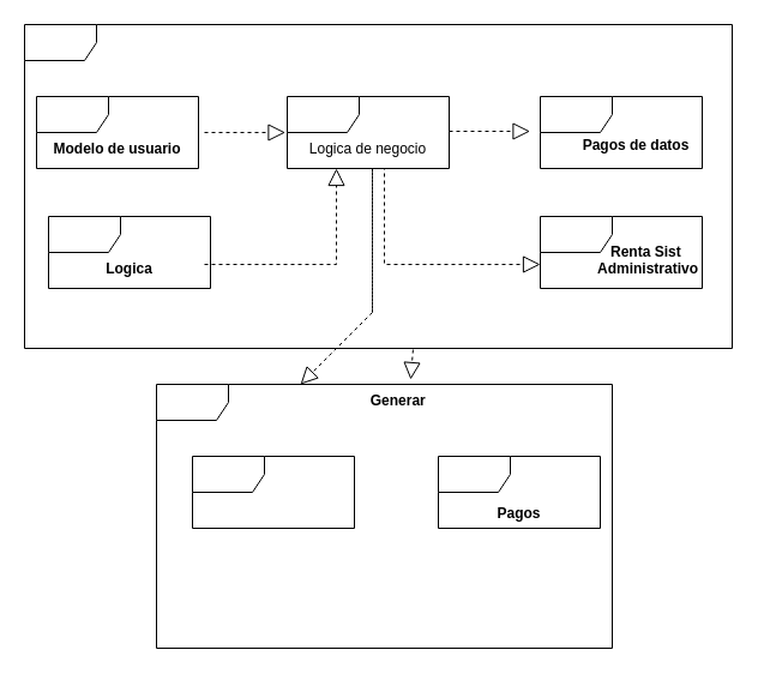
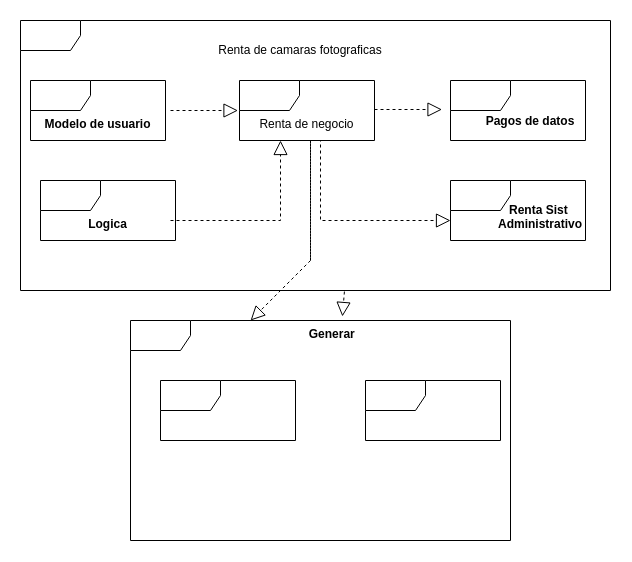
+ <mxCell id="3" value="Renta de camaras fotograficas" style="text;html=1;strokeColor=none;fillColor=none;align=center;verticalAlign=middle;whiteSpace=wrap;rounded=0;" vertex="1" parent="1"><mxGeometry x="215" y="35" width="170" height="30" as="geometry" /></mxCell>
- <mxCell id="8" value="Logica de negocio" style="text;align=center;fontStyle=0;verticalAlign=middle;spacingLeft=3;spacingRight=3;strokeColor=none;rotatable=0;points=[[0,0.5],[1,0.5]];portConstraint=eastwest;" vertex="1" parent="1"><mxGeometry x="266.5" y="110" width="80" height="26" as="geometry" /></mxCell>
+ <mxCell id="8" value="Renta de negocio" style="text;align=center;fontStyle=0;verticalAlign=middle;spacingLeft=3;spacingRight=3;strokeColor=none;rotatable=0;points=[[0,0.5],[1,0.5]];portConstraint=eastwest;" vertex="1" parent="1"><mxGeometry x="266.5" y="110" width="80" height="26" as="geometry" /></mxCell>
- <mxCell id="22" value="Pagos" style="text;align=center;fontStyle=1;verticalAlign=middle;spacingLeft=3;spacingRight=3;strokeColor=none;rotatable=0;points=[[0,0.5],[1,0.5]];portConstraint=eastwest;" vertex="1" parent="1"><mxGeometry x="392.5" y="414" width="80" height="26" as="geometry" /></mxCell>
